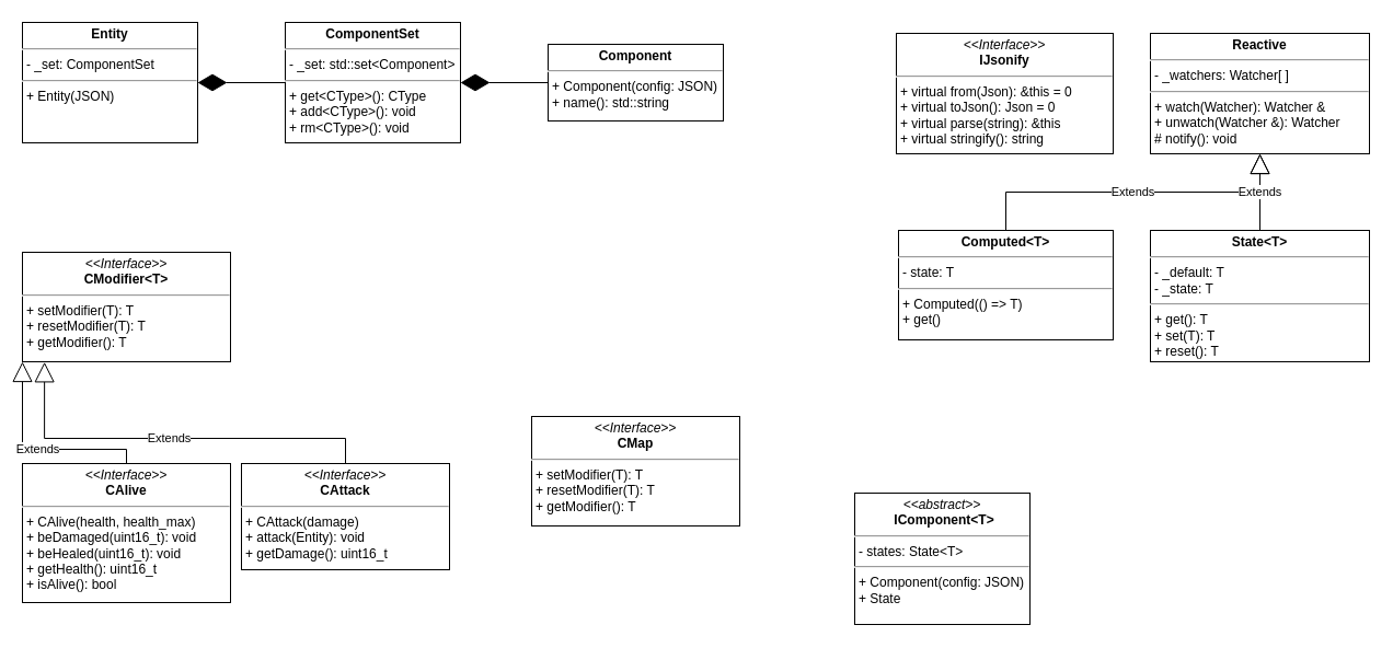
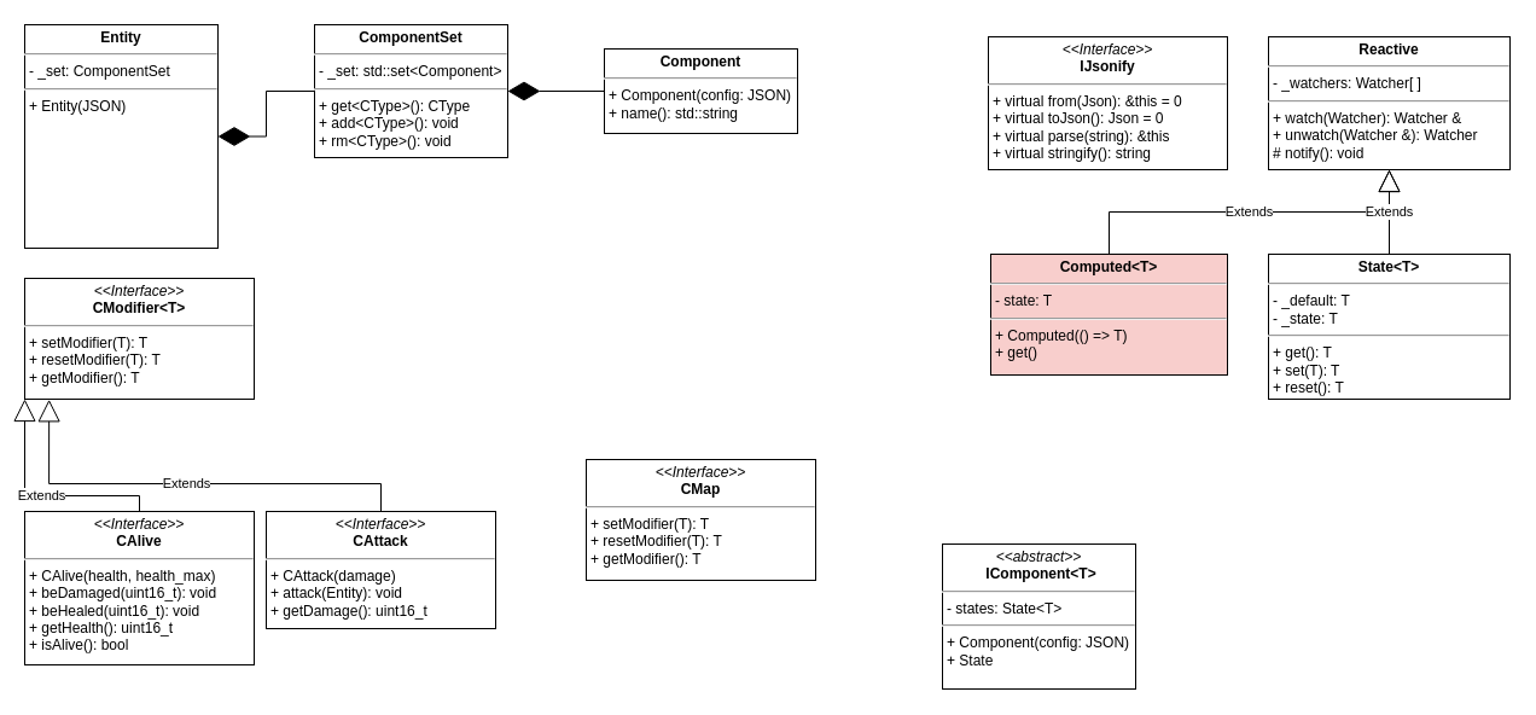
- <mxCell id="11" value="&lt;p style=&quot;margin:0px;margin-top:4px;text-align:center;&quot;&gt;&lt;b&gt;Entity&lt;/b&gt;&lt;/p&gt;&lt;hr&gt;&lt;p style=&quot;margin:0px;margin-left:4px;&quot;&gt;- _set: ComponentSet&lt;/p&gt;&lt;hr&gt;&lt;p style=&quot;margin:0px;margin-left:4px;&quot;&gt;+ Entity(JSON)&lt;/p&gt;" style="verticalAlign=top;align=left;overflow=fill;html=1;whiteSpace=wrap;" parent="1" vertex="1"><mxGeometry x="20" y="20" width="160" height="110" as="geometry" /></mxCell>
+ <mxCell id="11" value="&lt;p style=&quot;margin:0px;margin-top:4px;text-align:center;&quot;&gt;&lt;b&gt;Entity&lt;/b&gt;&lt;/p&gt;&lt;hr&gt;&lt;p style=&quot;margin:0px;margin-left:4px;&quot;&gt;- _set: ComponentSet&lt;/p&gt;&lt;hr&gt;&lt;p style=&quot;margin:0px;margin-left:4px;&quot;&gt;+ Entity(JSON)&lt;/p&gt;" style="verticalAlign=top;align=left;overflow=fill;html=1;whiteSpace=wrap;" parent="1" vertex="1"><mxGeometry x="20" y="20" width="160" height="185" as="geometry" /></mxCell>
- <mxCell id="14" value="&lt;p style=&quot;margin:0px;margin-top:4px;text-align:center;&quot;&gt;&lt;b&gt;Computed&amp;lt;T&amp;gt;&lt;/b&gt;&lt;/p&gt;&lt;hr&gt;&lt;p style=&quot;margin:0px;margin-left:4px;&quot;&gt;&lt;span style=&quot;background-color: initial;&quot;&gt;- state: T&lt;/span&gt;&lt;/p&gt;&lt;hr&gt;&lt;p style=&quot;margin:0px;margin-left:4px;&quot;&gt;&lt;span style=&quot;background-color: initial;&quot;&gt;+ Computed(() =&amp;gt; T)&lt;/span&gt;&lt;/p&gt;&lt;p style=&quot;margin:0px;margin-left:4px;&quot;&gt;&lt;span style=&quot;background-color: initial;&quot;&gt;+ get()&lt;/span&gt;&lt;/p&gt;" style="verticalAlign=top;align=left;overflow=fill;html=1;whiteSpace=wrap;" parent="1" vertex="1"><mxGeometry x="820" y="210" width="196" height="100" as="geometry" /></mxCell>
+ <mxCell id="14" value="&lt;p style=&quot;margin:0px;margin-top:4px;text-align:center;&quot;&gt;&lt;b&gt;Computed&amp;lt;T&amp;gt;&lt;/b&gt;&lt;/p&gt;&lt;hr&gt;&lt;p style=&quot;margin:0px;margin-left:4px;&quot;&gt;&lt;span style=&quot;background-color: initial;&quot;&gt;- state: T&lt;/span&gt;&lt;/p&gt;&lt;hr&gt;&lt;p style=&quot;margin:0px;margin-left:4px;&quot;&gt;&lt;span style=&quot;background-color: initial;&quot;&gt;+ Computed(() =&amp;gt; T)&lt;/span&gt;&lt;/p&gt;&lt;p style=&quot;margin:0px;margin-left:4px;&quot;&gt;&lt;span style=&quot;background-color: initial;&quot;&gt;+ get()&lt;/span&gt;&lt;/p&gt;" style="verticalAlign=top;align=left;overflow=fill;html=1;whiteSpace=wrap;fillColor=#f8cecc;" parent="1" vertex="1"><mxGeometry x="820" y="210" width="196" height="100" as="geometry" /></mxCell>
